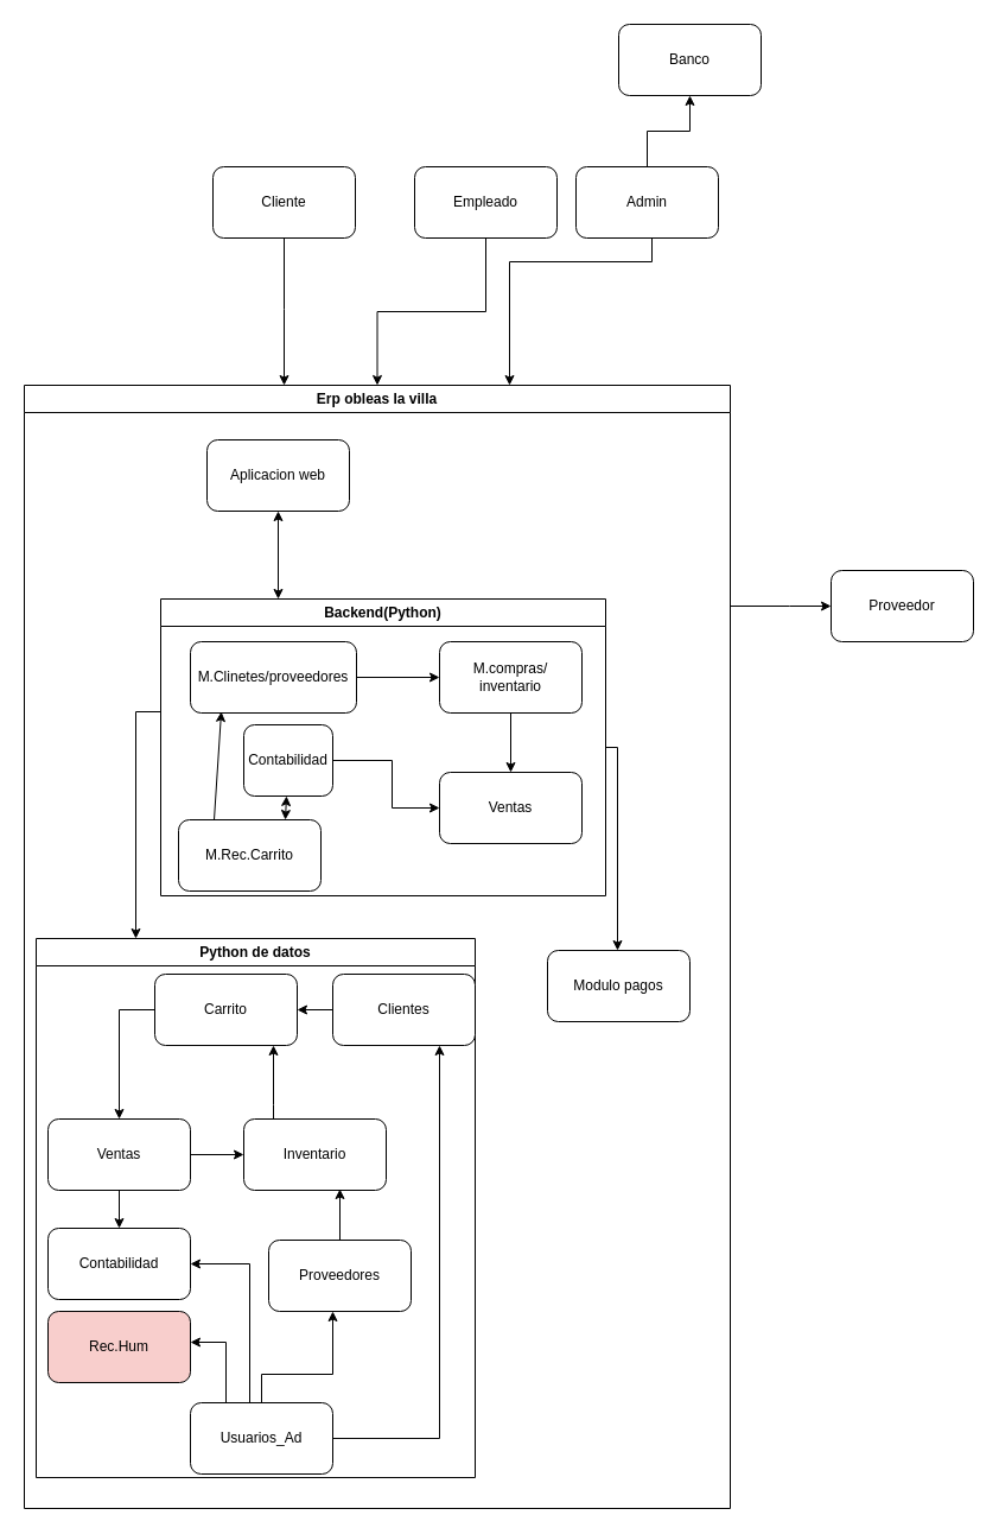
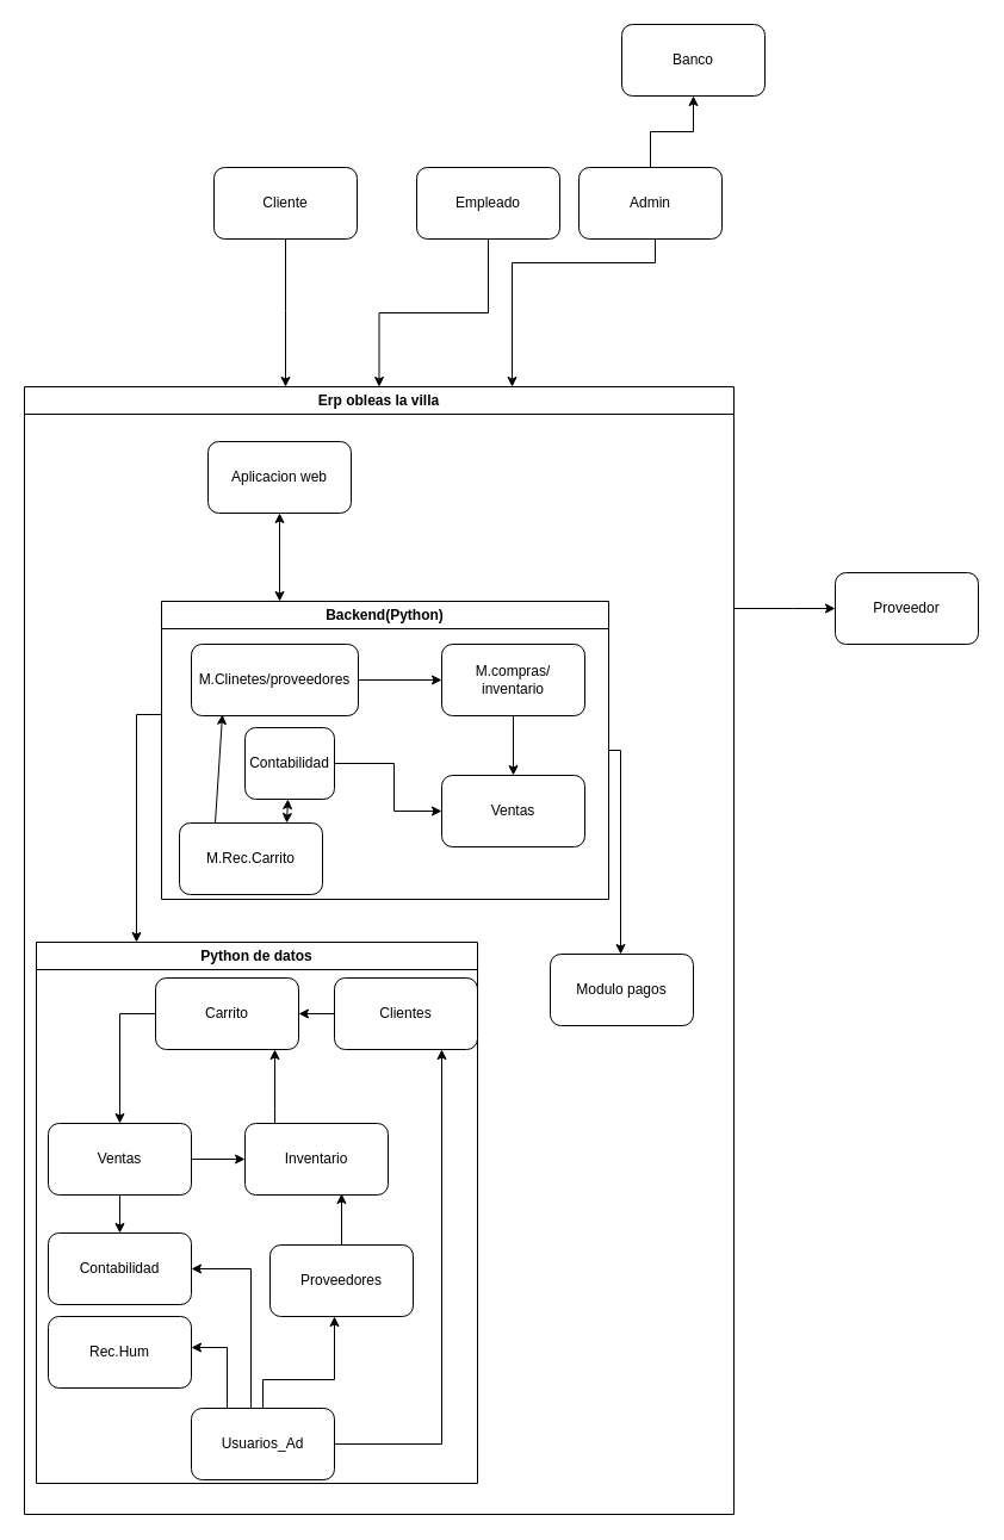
- <mxCell id="35" value="Rec.Hum" style="rounded=1;whiteSpace=wrap;html=1;fillColor=#f8cecc;" vertex="1" parent="29"><mxGeometry x="10" y="314" width="120" height="60" as="geometry" /></mxCell>
+ <mxCell id="35" value="Rec.Hum" style="rounded=1;whiteSpace=wrap;html=1;" vertex="1" parent="29"><mxGeometry x="10" y="314" width="120" height="60" as="geometry" /></mxCell>
